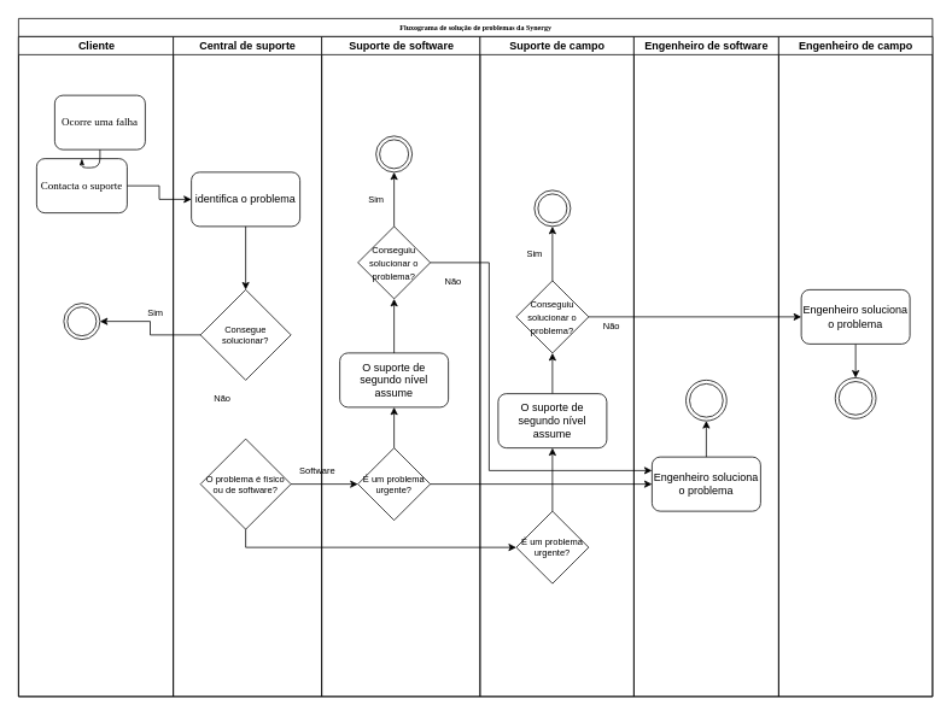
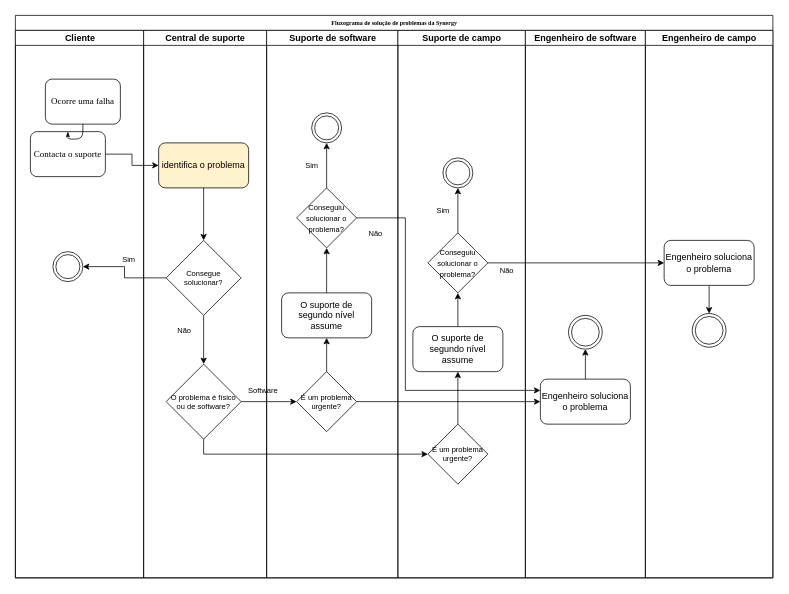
- <mxCell id="11" value="identifica o problema" style="rounded=1;whiteSpace=wrap;html=1;fontSize=12;" vertex="1" parent="9"><mxGeometry x="20" y="150" width="120" height="60" as="geometry" /></mxCell>
+ <mxCell id="11" value="identifica o problema" style="rounded=1;whiteSpace=wrap;html=1;fontSize=12;fillColor=#fff2cc;" vertex="1" parent="9"><mxGeometry x="20" y="150" width="120" height="60" as="geometry" /></mxCell>
+ <mxCell id="13" value="" style="edgeStyle=orthogonalEdgeStyle;rounded=0;orthogonalLoop=1;jettySize=auto;html=1;fontSize=10;" edge="1" parent="9" source="14" target="15"><mxGeometry relative="1" as="geometry" /></mxCell>
